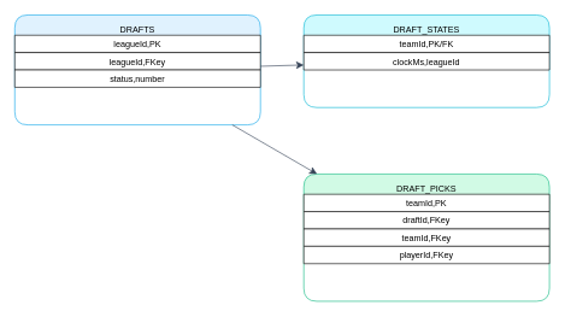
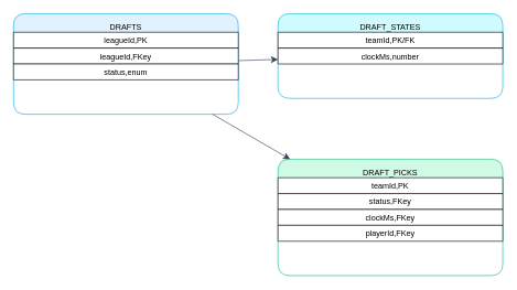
- <mxCell id="8" value="clockMs,leagueId" style="shape=tableRow;" vertex="1" parent="6"><mxGeometry x="0" y="52" width="340" height="24" as="geometry" /></mxCell>
+ <mxCell id="8" value="clockMs,number" style="shape=tableRow;" vertex="1" parent="6"><mxGeometry x="0" y="52" width="340" height="24" as="geometry" /></mxCell>
- <mxCell id="5" value="status,number" style="shape=tableRow;" vertex="1" parent="2"><mxGeometry x="0" y="76" width="340" height="24" as="geometry" /></mxCell>
+ <mxCell id="5" value="status,enum" style="shape=tableRow;" vertex="1" parent="2"><mxGeometry x="0" y="76" width="340" height="24" as="geometry" /></mxCell>
- <mxCell id="11" value="draftId,FKey" style="shape=tableRow;" vertex="1" parent="9"><mxGeometry x="0" y="52" width="340" height="24" as="geometry" /></mxCell>
+ <mxCell id="11" value="status,FKey" style="shape=tableRow;" vertex="1" parent="9"><mxGeometry x="0" y="52" width="340" height="24" as="geometry" /></mxCell>
- <mxCell id="12" value="teamId,FKey" style="shape=tableRow;" vertex="1" parent="9"><mxGeometry x="0" y="76" width="340" height="24" as="geometry" /></mxCell>
+ <mxCell id="12" value="clockMs,FKey" style="shape=tableRow;" vertex="1" parent="9"><mxGeometry x="0" y="76" width="340" height="24" as="geometry" /></mxCell>
